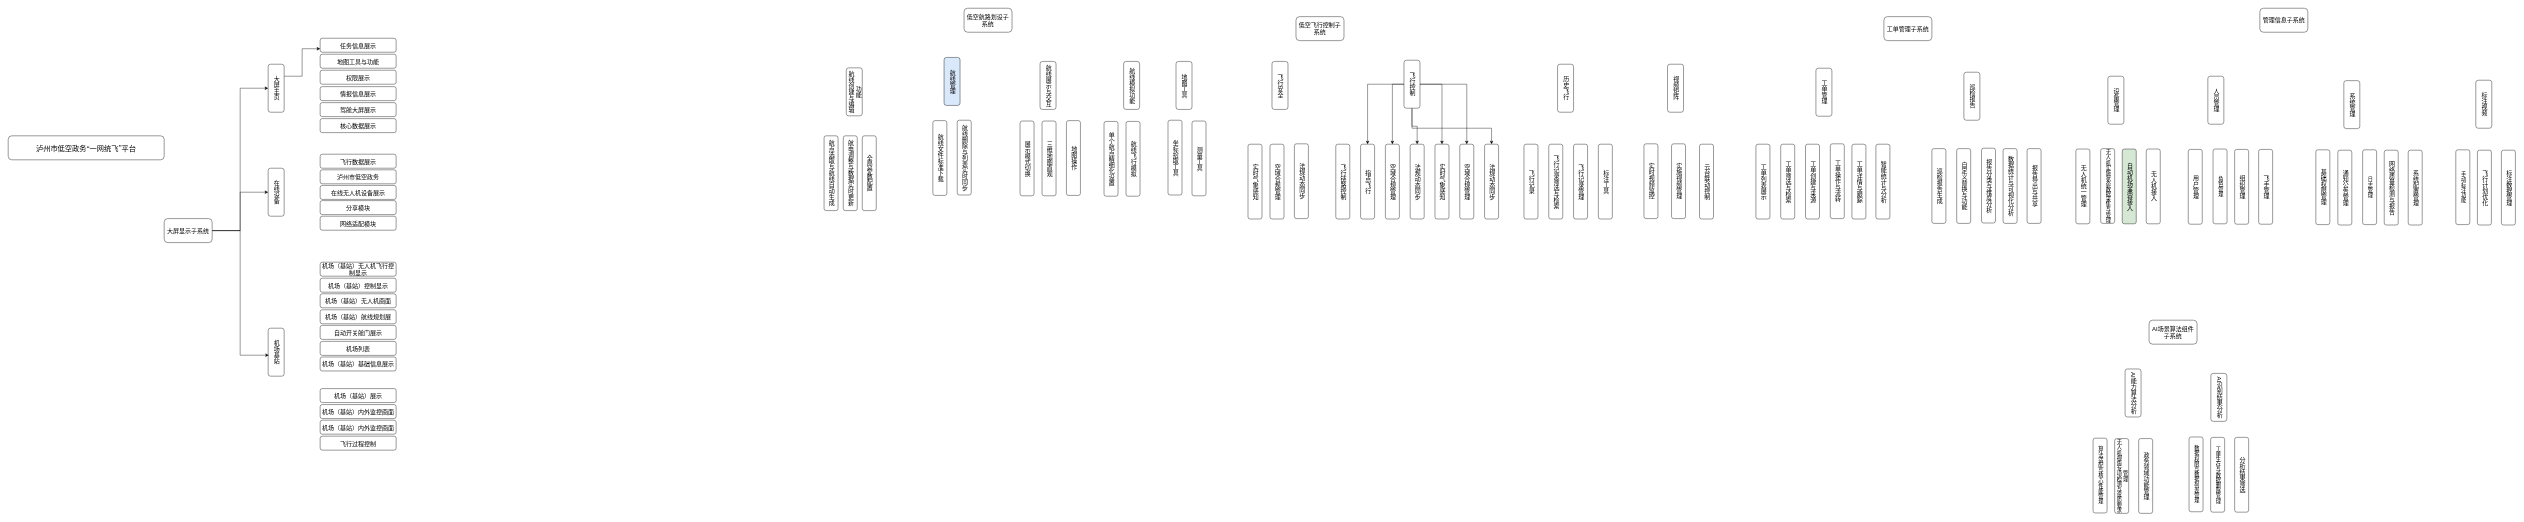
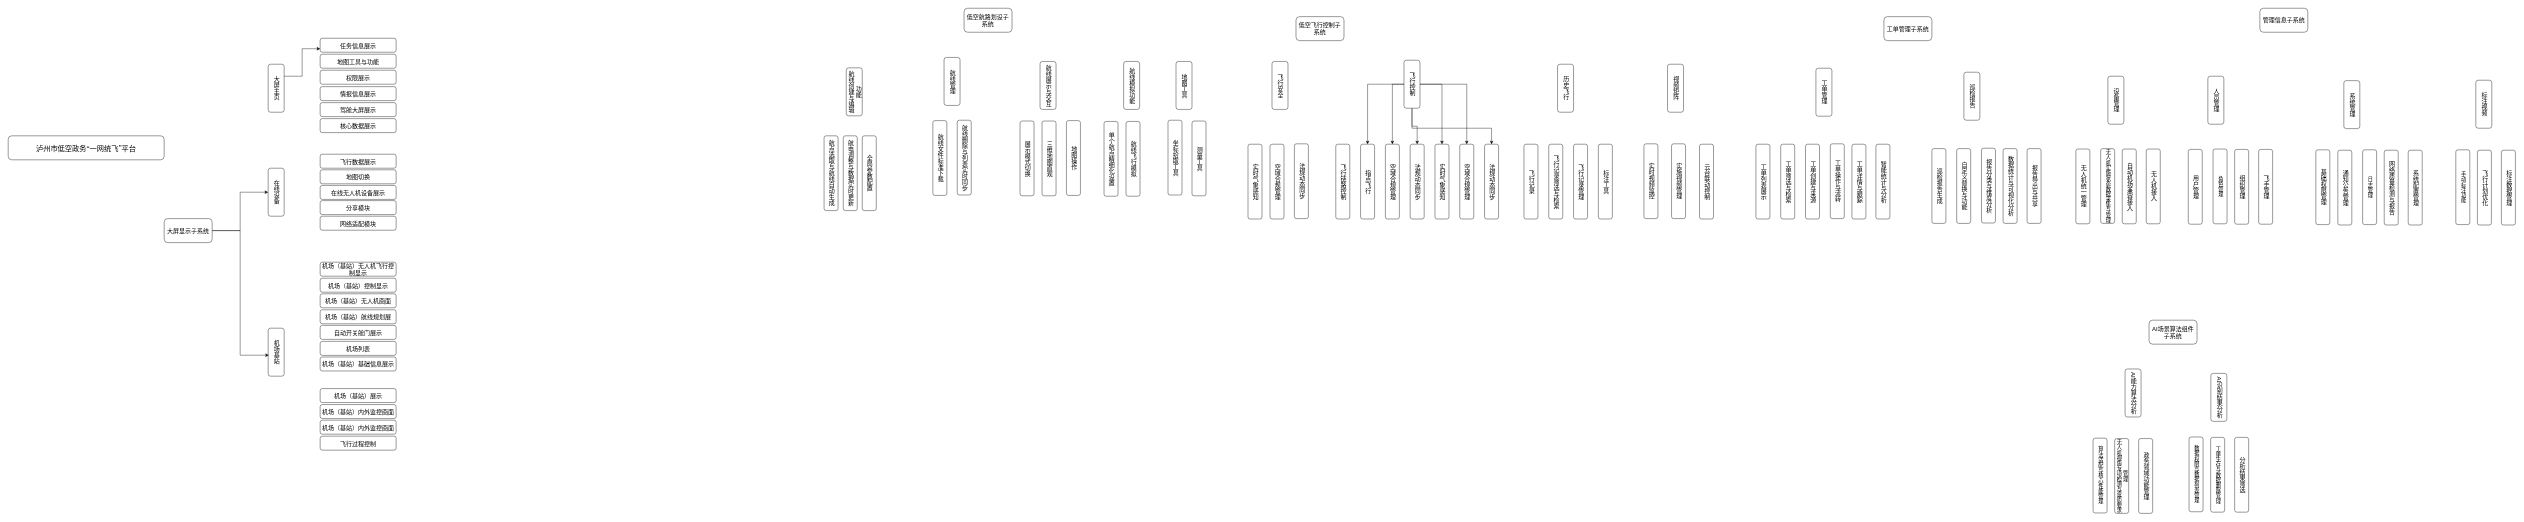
- <mxCell id="20" value="&lt;div data-page-id=&quot;Kqzgdmb4HoMSGUxfPz7cehnGnnb&quot; data-lark-html-role=&quot;root&quot; data-docx-has-block-data=&quot;false&quot;&gt;&lt;div class=&quot;old-record-id-TfkDdrhNBo0OolxgG6KcHpkzn7e&quot;&gt;航线管理&lt;/div&gt;&lt;/div&gt;&lt;span data-lark-record-data=&quot;{&amp;quot;rootId&amp;quot;:&amp;quot;Kqzgdmb4HoMSGUxfPz7cehnGnnb&amp;quot;,&amp;quot;text&amp;quot;:{&amp;quot;initialAttributedTexts&amp;quot;:{&amp;quot;text&amp;quot;:{&amp;quot;0&amp;quot;:&amp;quot;航线管理&amp;quot;},&amp;quot;attribs&amp;quot;:{&amp;quot;0&amp;quot;:&amp;quot;*0*1+4&amp;quot;}},&amp;quot;apool&amp;quot;:{&amp;quot;numToAttrib&amp;quot;:{&amp;quot;0&amp;quot;:[&amp;quot;author&amp;quot;,&amp;quot;7065221839563358211&amp;quot;],&amp;quot;1&amp;quot;:[&amp;quot;bold&amp;quot;,&amp;quot;true&amp;quot;]},&amp;quot;nextNum&amp;quot;:2}},&amp;quot;type&amp;quot;:&amp;quot;text&amp;quot;,&amp;quot;referenceRecordMap&amp;quot;:{},&amp;quot;extra&amp;quot;:{&amp;quot;channel&amp;quot;:&amp;quot;saas&amp;quot;,&amp;quot;isEqualBlockSelection&amp;quot;:false,&amp;quot;pasteRandomId&amp;quot;:&amp;quot;c4b3756e-fced-46c2-a57d-2c074daa4cf0&amp;quot;,&amp;quot;mention_page_title&amp;quot;:{},&amp;quot;external_mention_url&amp;quot;:{}},&amp;quot;isKeepQuoteContainer&amp;quot;:false,&amp;quot;isFromCode&amp;quot;:false,&amp;quot;selection&amp;quot;:[{&amp;quot;id&amp;quot;:124,&amp;quot;type&amp;quot;:&amp;quot;text&amp;quot;,&amp;quot;selection&amp;quot;:{&amp;quot;start&amp;quot;:2,&amp;quot;end&amp;quot;:6},&amp;quot;recordId&amp;quot;:&amp;quot;TfkDdrhNBo0OolxgG6KcHpkzn7e&amp;quot;}],&amp;quot;payloadMap&amp;quot;:{},&amp;quot;isCut&amp;quot;:false}&quot; data-lark-record-format=&quot;docx/text&quot; class=&quot;lark-record-clipboard&quot;&gt;&lt;/span&gt;" style="rounded=1;whiteSpace=wrap;html=1;textDirection=vertical-lr;fontStyle=0;align=center;verticalAlign=middle;fontSize=15;fillColor=#dae8fc;" parent="1" vertex="1"><mxGeometry x="2360" y="143" width="40" height="120" as="geometry" /></mxCell>
+ <mxCell id="20" value="&lt;div data-page-id=&quot;Kqzgdmb4HoMSGUxfPz7cehnGnnb&quot; data-lark-html-role=&quot;root&quot; data-docx-has-block-data=&quot;false&quot;&gt;&lt;div class=&quot;old-record-id-TfkDdrhNBo0OolxgG6KcHpkzn7e&quot;&gt;航线管理&lt;/div&gt;&lt;/div&gt;&lt;span data-lark-record-data=&quot;{&amp;quot;rootId&amp;quot;:&amp;quot;Kqzgdmb4HoMSGUxfPz7cehnGnnb&amp;quot;,&amp;quot;text&amp;quot;:{&amp;quot;initialAttributedTexts&amp;quot;:{&amp;quot;text&amp;quot;:{&amp;quot;0&amp;quot;:&amp;quot;航线管理&amp;quot;},&amp;quot;attribs&amp;quot;:{&amp;quot;0&amp;quot;:&amp;quot;*0*1+4&amp;quot;}},&amp;quot;apool&amp;quot;:{&amp;quot;numToAttrib&amp;quot;:{&amp;quot;0&amp;quot;:[&amp;quot;author&amp;quot;,&amp;quot;7065221839563358211&amp;quot;],&amp;quot;1&amp;quot;:[&amp;quot;bold&amp;quot;,&amp;quot;true&amp;quot;]},&amp;quot;nextNum&amp;quot;:2}},&amp;quot;type&amp;quot;:&amp;quot;text&amp;quot;,&amp;quot;referenceRecordMap&amp;quot;:{},&amp;quot;extra&amp;quot;:{&amp;quot;channel&amp;quot;:&amp;quot;saas&amp;quot;,&amp;quot;isEqualBlockSelection&amp;quot;:false,&amp;quot;pasteRandomId&amp;quot;:&amp;quot;c4b3756e-fced-46c2-a57d-2c074daa4cf0&amp;quot;,&amp;quot;mention_page_title&amp;quot;:{},&amp;quot;external_mention_url&amp;quot;:{}},&amp;quot;isKeepQuoteContainer&amp;quot;:false,&amp;quot;isFromCode&amp;quot;:false,&amp;quot;selection&amp;quot;:[{&amp;quot;id&amp;quot;:124,&amp;quot;type&amp;quot;:&amp;quot;text&amp;quot;,&amp;quot;selection&amp;quot;:{&amp;quot;start&amp;quot;:2,&amp;quot;end&amp;quot;:6},&amp;quot;recordId&amp;quot;:&amp;quot;TfkDdrhNBo0OolxgG6KcHpkzn7e&amp;quot;}],&amp;quot;payloadMap&amp;quot;:{},&amp;quot;isCut&amp;quot;:false}&quot; data-lark-record-format=&quot;docx/text&quot; class=&quot;lark-record-clipboard&quot;&gt;&lt;/span&gt;" style="rounded=1;whiteSpace=wrap;html=1;textDirection=vertical-lr;fontStyle=0;align=center;verticalAlign=middle;fontSize=15;" parent="1" vertex="1"><mxGeometry x="2360" y="143" width="40" height="120" as="geometry" /></mxCell>
- <mxCell id="5" style="edgeStyle=orthogonalEdgeStyle;rounded=0;orthogonalLoop=1;jettySize=auto;html=1;entryX=0;entryY=0.5;entryDx=0;entryDy=0;" edge="1" parent="1" source="7" target="12"><mxGeometry relative="1" as="geometry" /></mxCell>
- <mxCell id="108" value="泸州市低空政务" style="rounded=1;whiteSpace=wrap;html=1;horizontal=1;fontSize=15;" vertex="1" parent="1"><mxGeometry x="800" y="424" width="190" height="35" as="geometry" /></mxCell>
+ <mxCell id="108" value="地图切换" style="rounded=1;whiteSpace=wrap;html=1;horizontal=1;fontSize=15;" vertex="1" parent="1"><mxGeometry x="800" y="424" width="190" height="35" as="geometry" /></mxCell>
- <mxCell id="70" value="自动机场兼容接入" style="rounded=1;whiteSpace=wrap;html=1;horizontal=1;textDirection=vertical-lr;fontSize=15;fillColor=#d5e8d4;" vertex="1" parent="1"><mxGeometry x="5306" y="372" width="35" height="187" as="geometry" /></mxCell>
+ <mxCell id="70" value="自动机场兼容接入" style="rounded=1;whiteSpace=wrap;html=1;horizontal=1;textDirection=vertical-lr;fontSize=15;" vertex="1" parent="1"><mxGeometry x="5306" y="372" width="35" height="187" as="geometry" /></mxCell>
